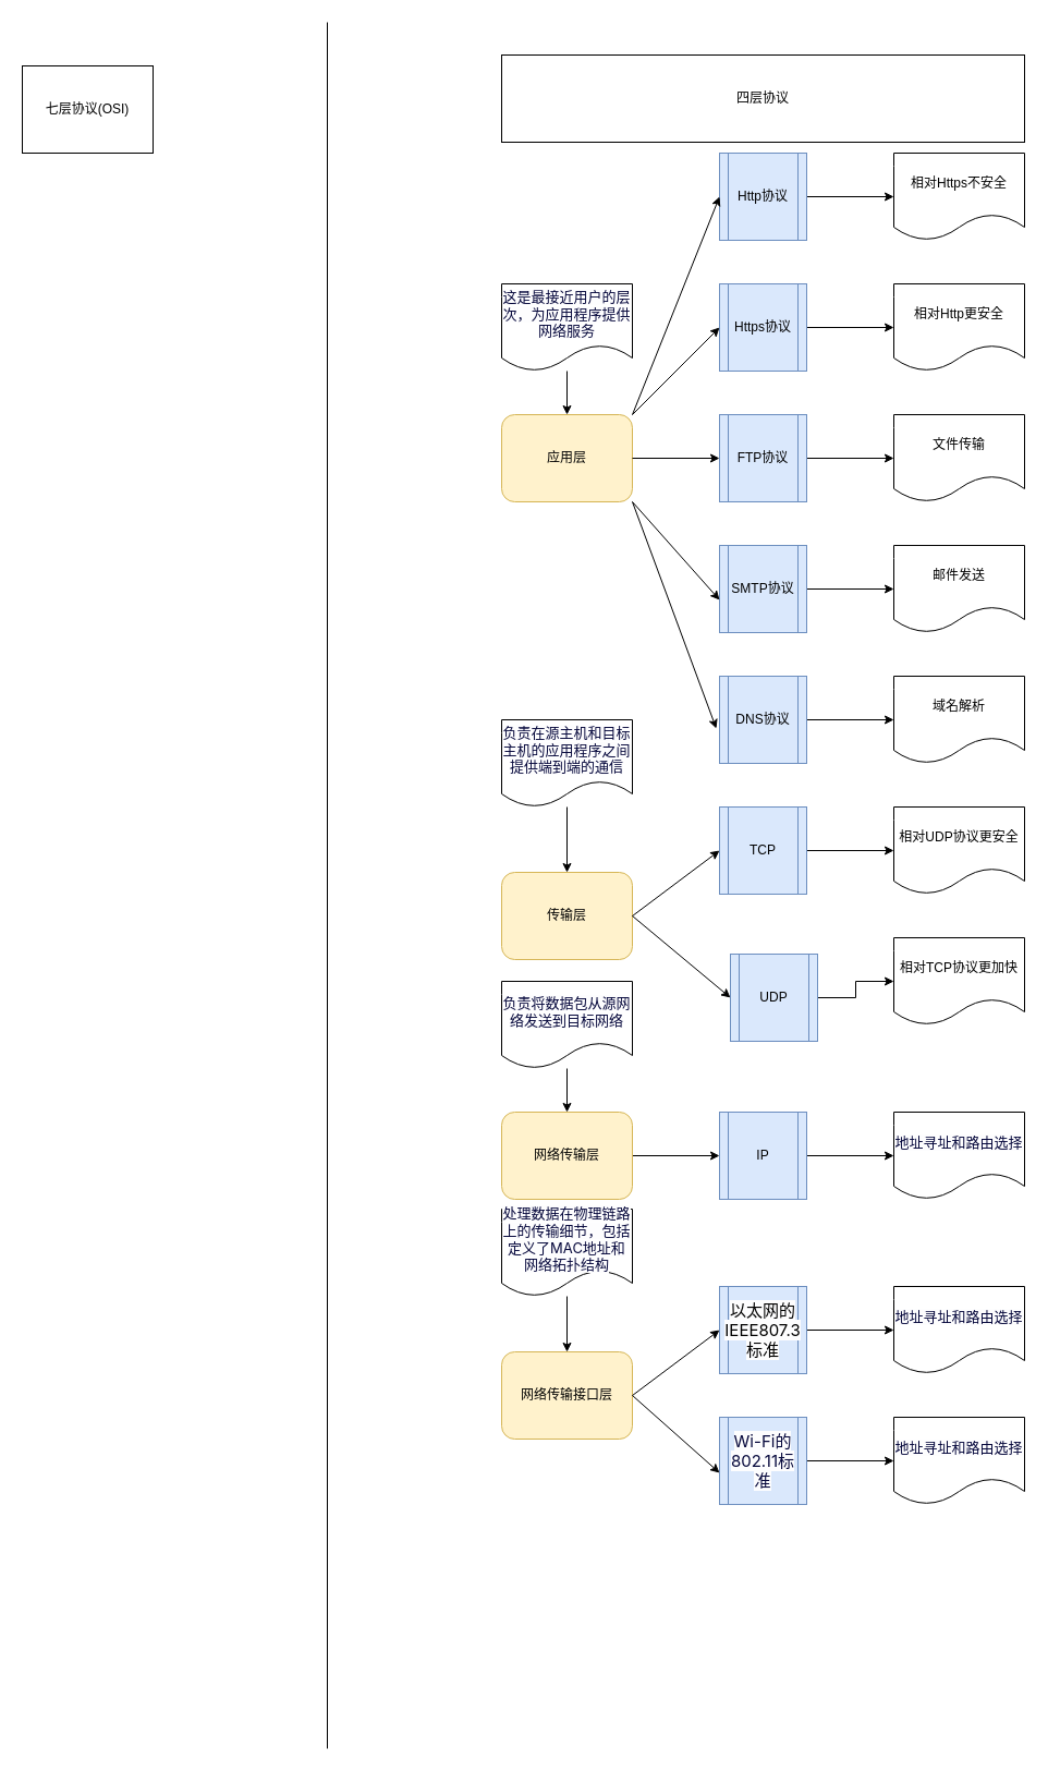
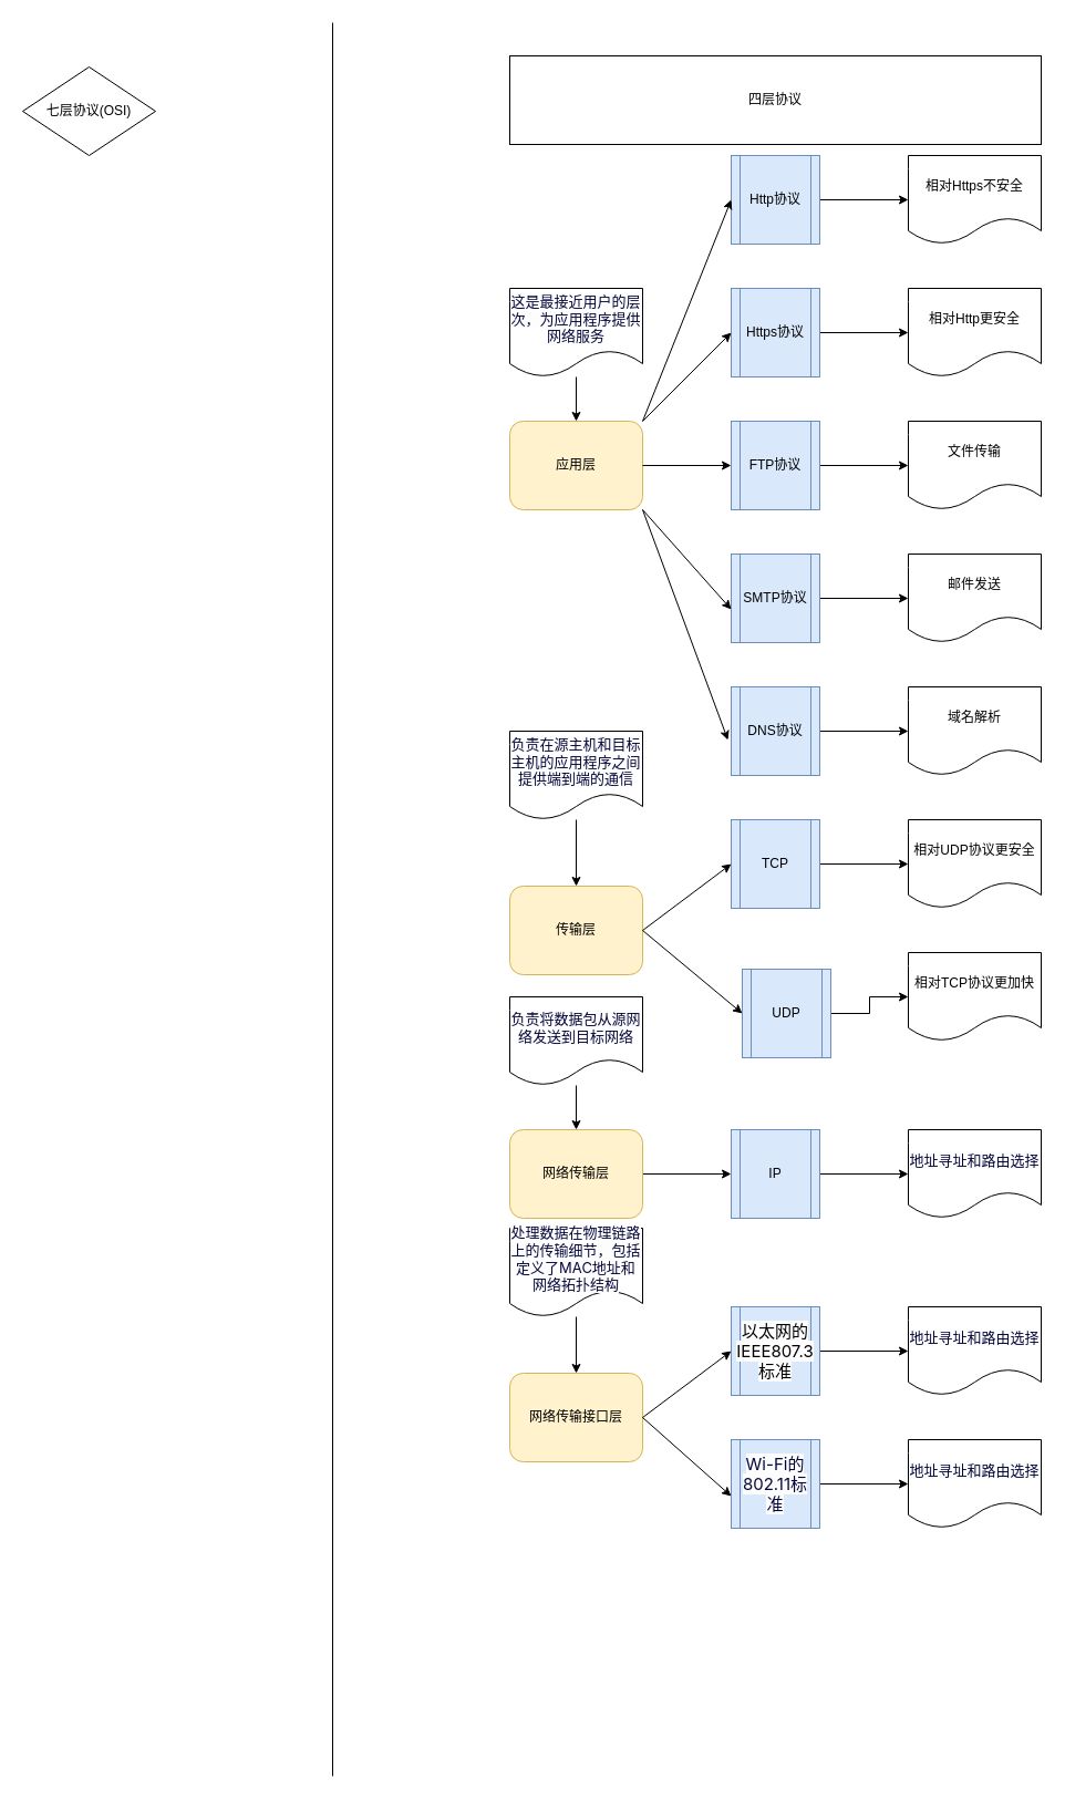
- <mxCell id="3" value="七层协议(OSI)" style="whiteSpace=wrap;html=1;" vertex="1" parent="1"><mxGeometry x="20" y="60" width="120" height="80" as="geometry" /></mxCell>
+ <mxCell id="3" value="七层协议(OSI)" style="rhombus;whiteSpace=wrap;html=1;" vertex="1" parent="1"><mxGeometry x="20" y="60" width="120" height="80" as="geometry" /></mxCell>
